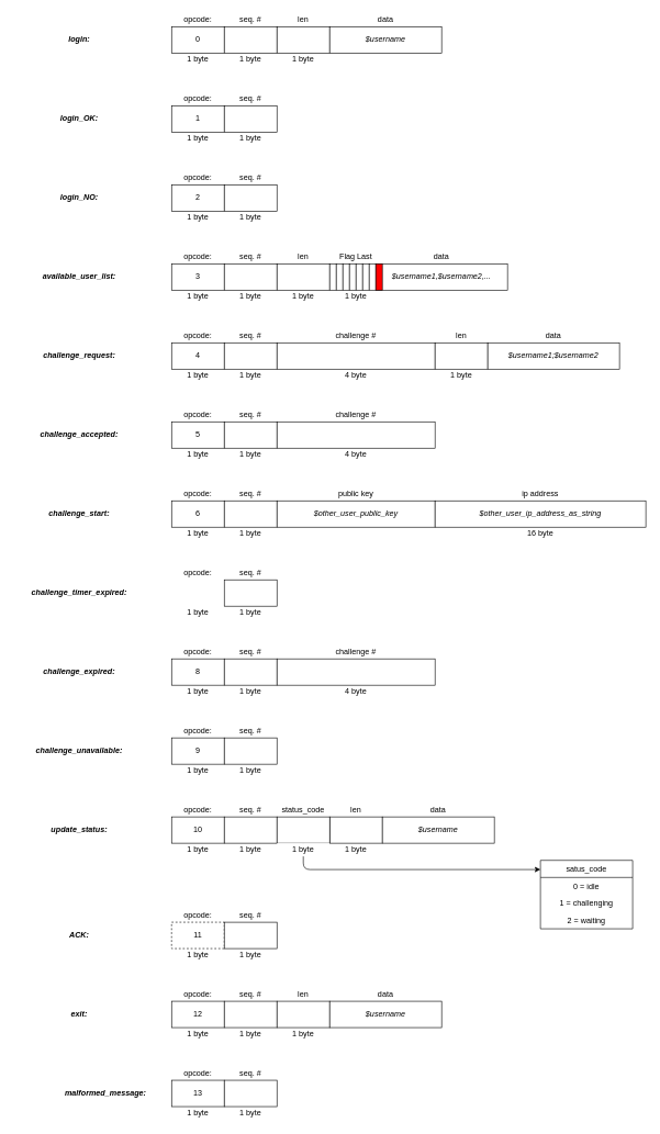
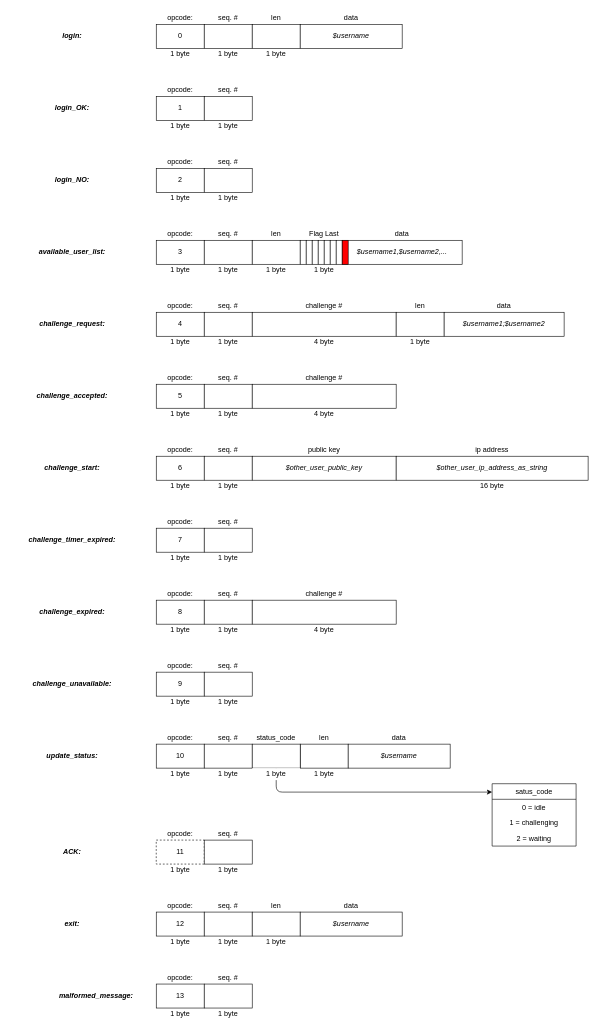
+ <mxCell id="76" value="7" style="rounded=0;whiteSpace=wrap;html=1;" parent="1" vertex="1"><mxGeometry x="260" y="880" width="80" height="40" as="geometry" /></mxCell>
